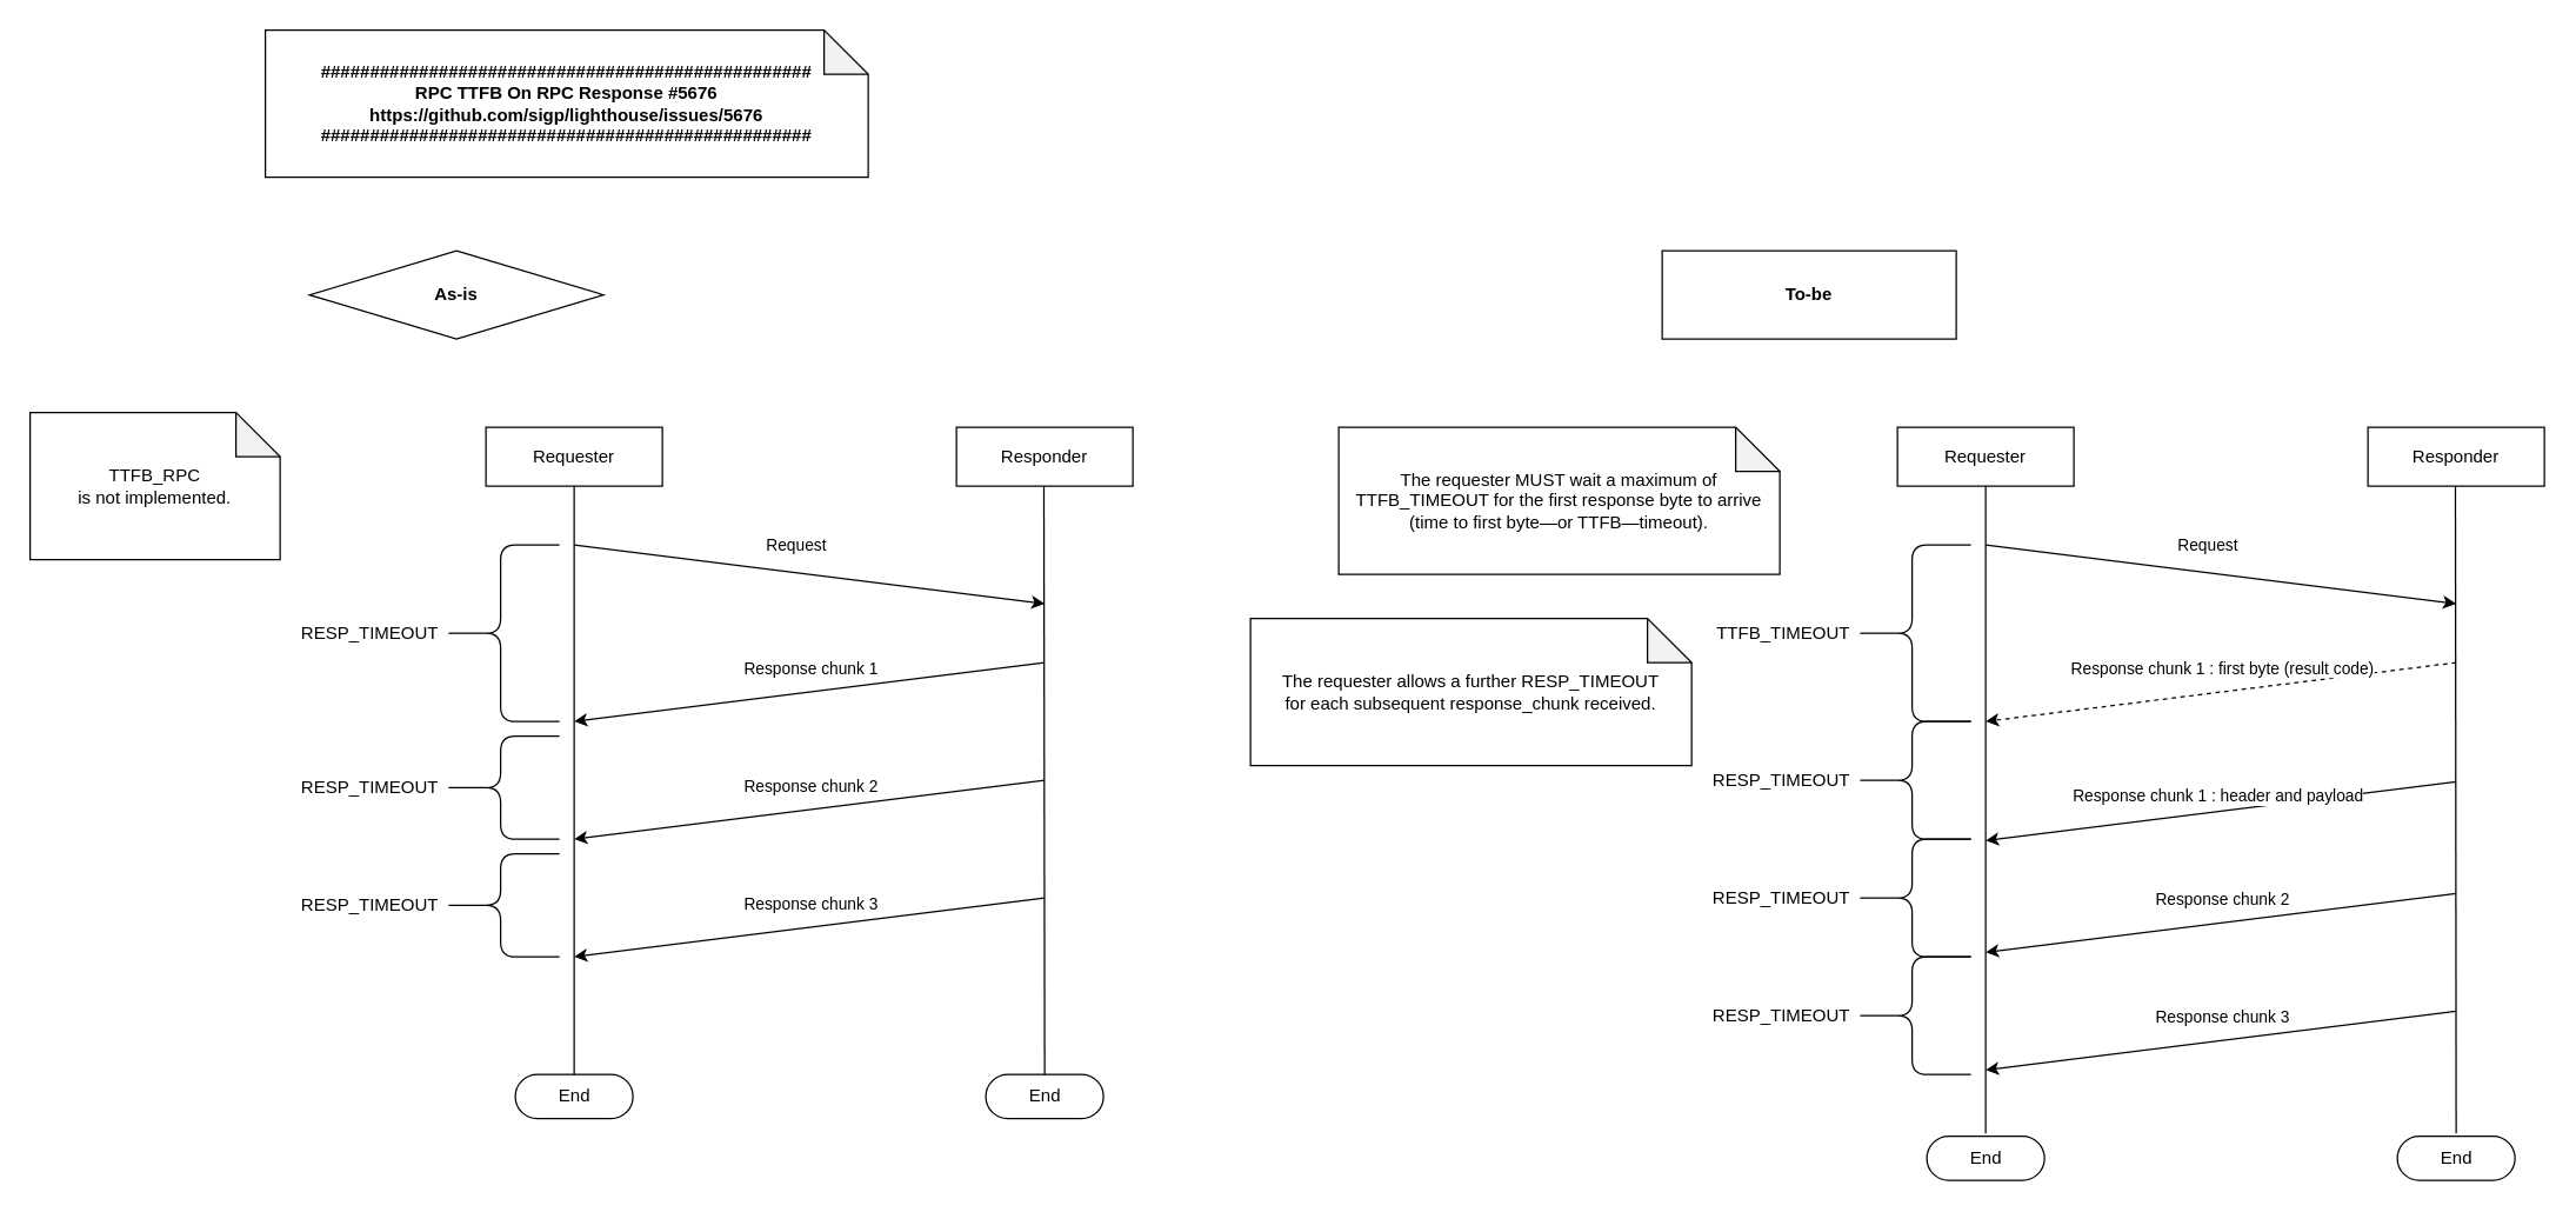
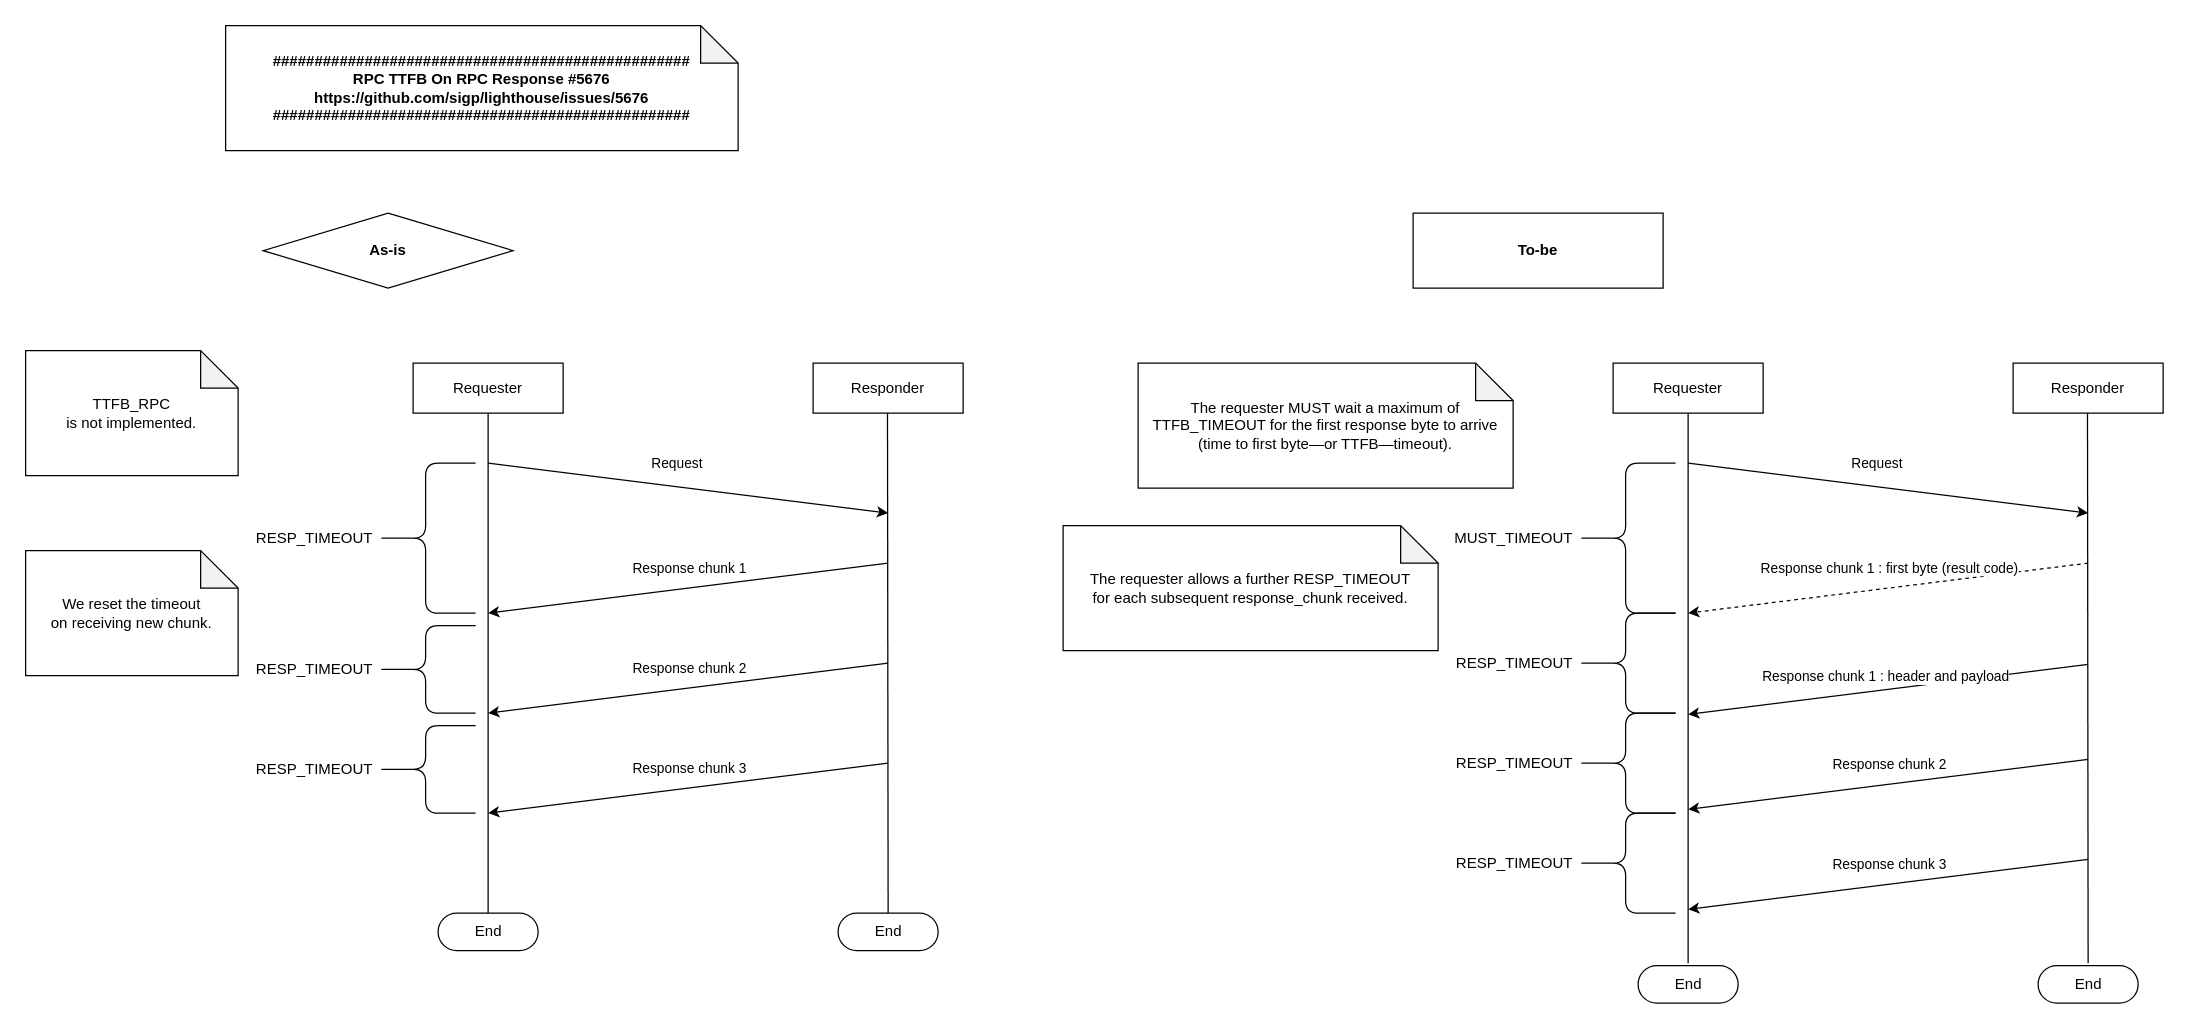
- <mxCell id="35" value="TTFB_TIMEOUT" style="shape=curlyBracket;whiteSpace=wrap;html=1;rounded=1;labelPosition=left;verticalLabelPosition=middle;align=right;verticalAlign=middle;" vertex="1" parent="1"><mxGeometry x="1260" y="370" width="80" height="120" as="geometry" /></mxCell>
+ <mxCell id="35" value="MUST_TIMEOUT" style="shape=curlyBracket;whiteSpace=wrap;html=1;rounded=1;labelPosition=left;verticalLabelPosition=middle;align=right;verticalAlign=middle;" vertex="1" parent="1"><mxGeometry x="1260" y="370" width="80" height="120" as="geometry" /></mxCell>
+ <mxCell id="20" value="We reset the timeout &lt;br&gt;on receiving new chunk." style="shape=note;whiteSpace=wrap;html=1;backgroundOutline=1;darkOpacity=0.05;" vertex="1" parent="1"><mxGeometry x="20" y="440" width="170" height="100" as="geometry" /></mxCell>
